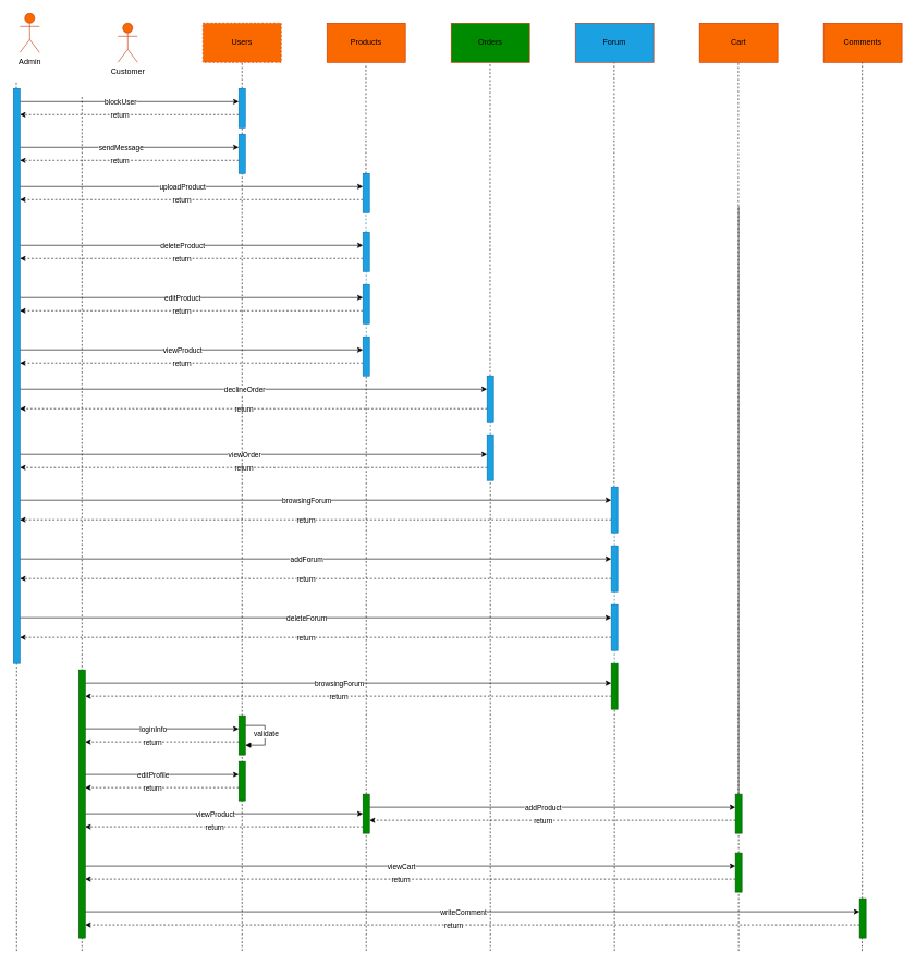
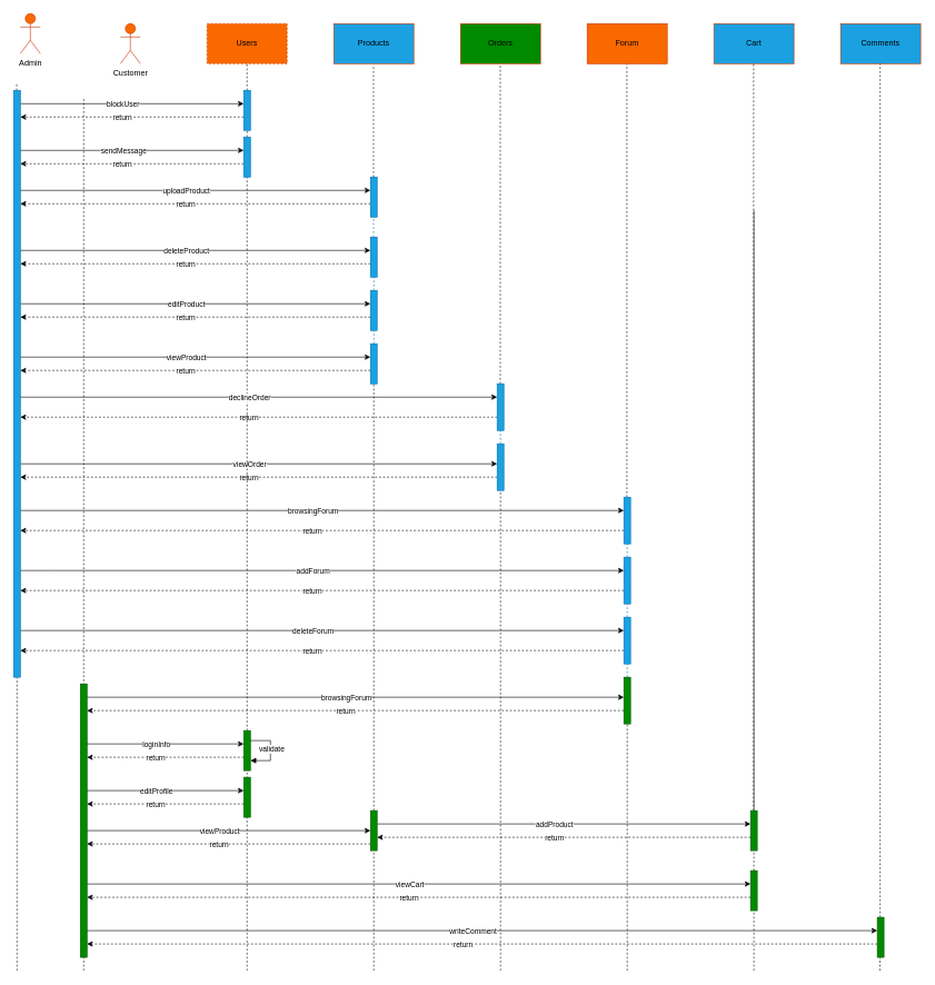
- <mxCell id="6" value="Products" style="rounded=0;whiteSpace=wrap;html=1;fillColor=#fa6800;fontColor=#000000;strokeColor=#C73500;" parent="1" vertex="1"><mxGeometry x="500" y="35" width="120" height="60" as="geometry" /></mxCell>
+ <mxCell id="6" value="Products" style="rounded=0;whiteSpace=wrap;html=1;fillColor=#1ba1e2;fontColor=#000000;strokeColor=#C73500;" parent="1" vertex="1"><mxGeometry x="500" y="35" width="120" height="60" as="geometry" /></mxCell>
- <mxCell id="41" value="Forum" style="rounded=0;whiteSpace=wrap;html=1;fillColor=#1ba1e2;fontColor=#000000;strokeColor=#C73500;" parent="1" vertex="1"><mxGeometry x="880" y="35" width="120" height="60" as="geometry" /></mxCell>
+ <mxCell id="41" value="Forum" style="rounded=0;whiteSpace=wrap;html=1;fillColor=#fa6800;fontColor=#000000;strokeColor=#C73500;" parent="1" vertex="1"><mxGeometry x="880" y="35" width="120" height="60" as="geometry" /></mxCell>
- <mxCell id="7" value="Cart" style="rounded=0;whiteSpace=wrap;html=1;fillColor=#fa6800;fontColor=#000000;strokeColor=#C73500;" parent="1" vertex="1"><mxGeometry x="1070" y="35" width="120" height="60" as="geometry" /></mxCell>
+ <mxCell id="7" value="Cart" style="rounded=0;whiteSpace=wrap;html=1;fillColor=#1ba1e2;fontColor=#000000;strokeColor=#C73500;" parent="1" vertex="1"><mxGeometry x="1070" y="35" width="120" height="60" as="geometry" /></mxCell>
- <mxCell id="87" value="Comments" style="rounded=0;whiteSpace=wrap;html=1;fillColor=#fa6800;fontColor=#000000;strokeColor=#C73500;" parent="1" vertex="1"><mxGeometry x="1260" y="35" width="120" height="60" as="geometry" /></mxCell>
+ <mxCell id="87" value="Comments" style="rounded=0;whiteSpace=wrap;html=1;fillColor=#1ba1e2;fontColor=#000000;strokeColor=#C73500;" parent="1" vertex="1"><mxGeometry x="1260" y="35" width="120" height="60" as="geometry" /></mxCell>
